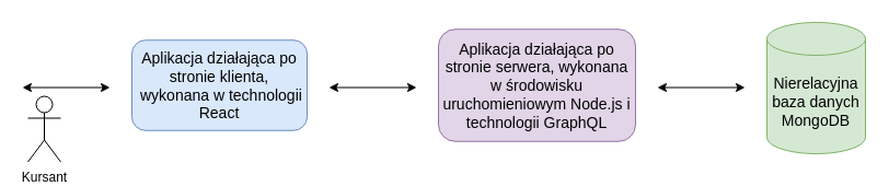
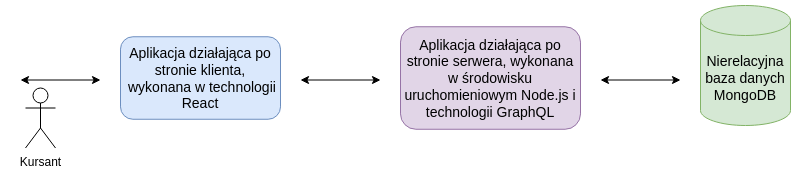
- <mxCell id="5" value="&lt;font style=&quot;font-size: 14px&quot;&gt;Nierelacyjna baza danych MongoDB&lt;/font&gt;" style="shape=cylinder3;whiteSpace=wrap;html=1;boundedLbl=1;backgroundOutline=1;size=15;fillColor=#d5e8d4;strokeColor=#82b366;" parent="1" vertex="1"><mxGeometry x="700" y="20" width="90" height="120" as="geometry" /></mxCell>
+ <mxCell id="5" value="&lt;font style=&quot;font-size: 14px&quot;&gt;Nierelacyjna baza danych MongoDB&lt;/font&gt;" style="shape=cylinder3;whiteSpace=wrap;html=1;boundedLbl=1;backgroundOutline=1;size=15;fillColor=#d5e8d4;strokeColor=#82b366;" parent="1" vertex="1"><mxGeometry x="700" y="5" width="90" height="120" as="geometry" /></mxCell>
